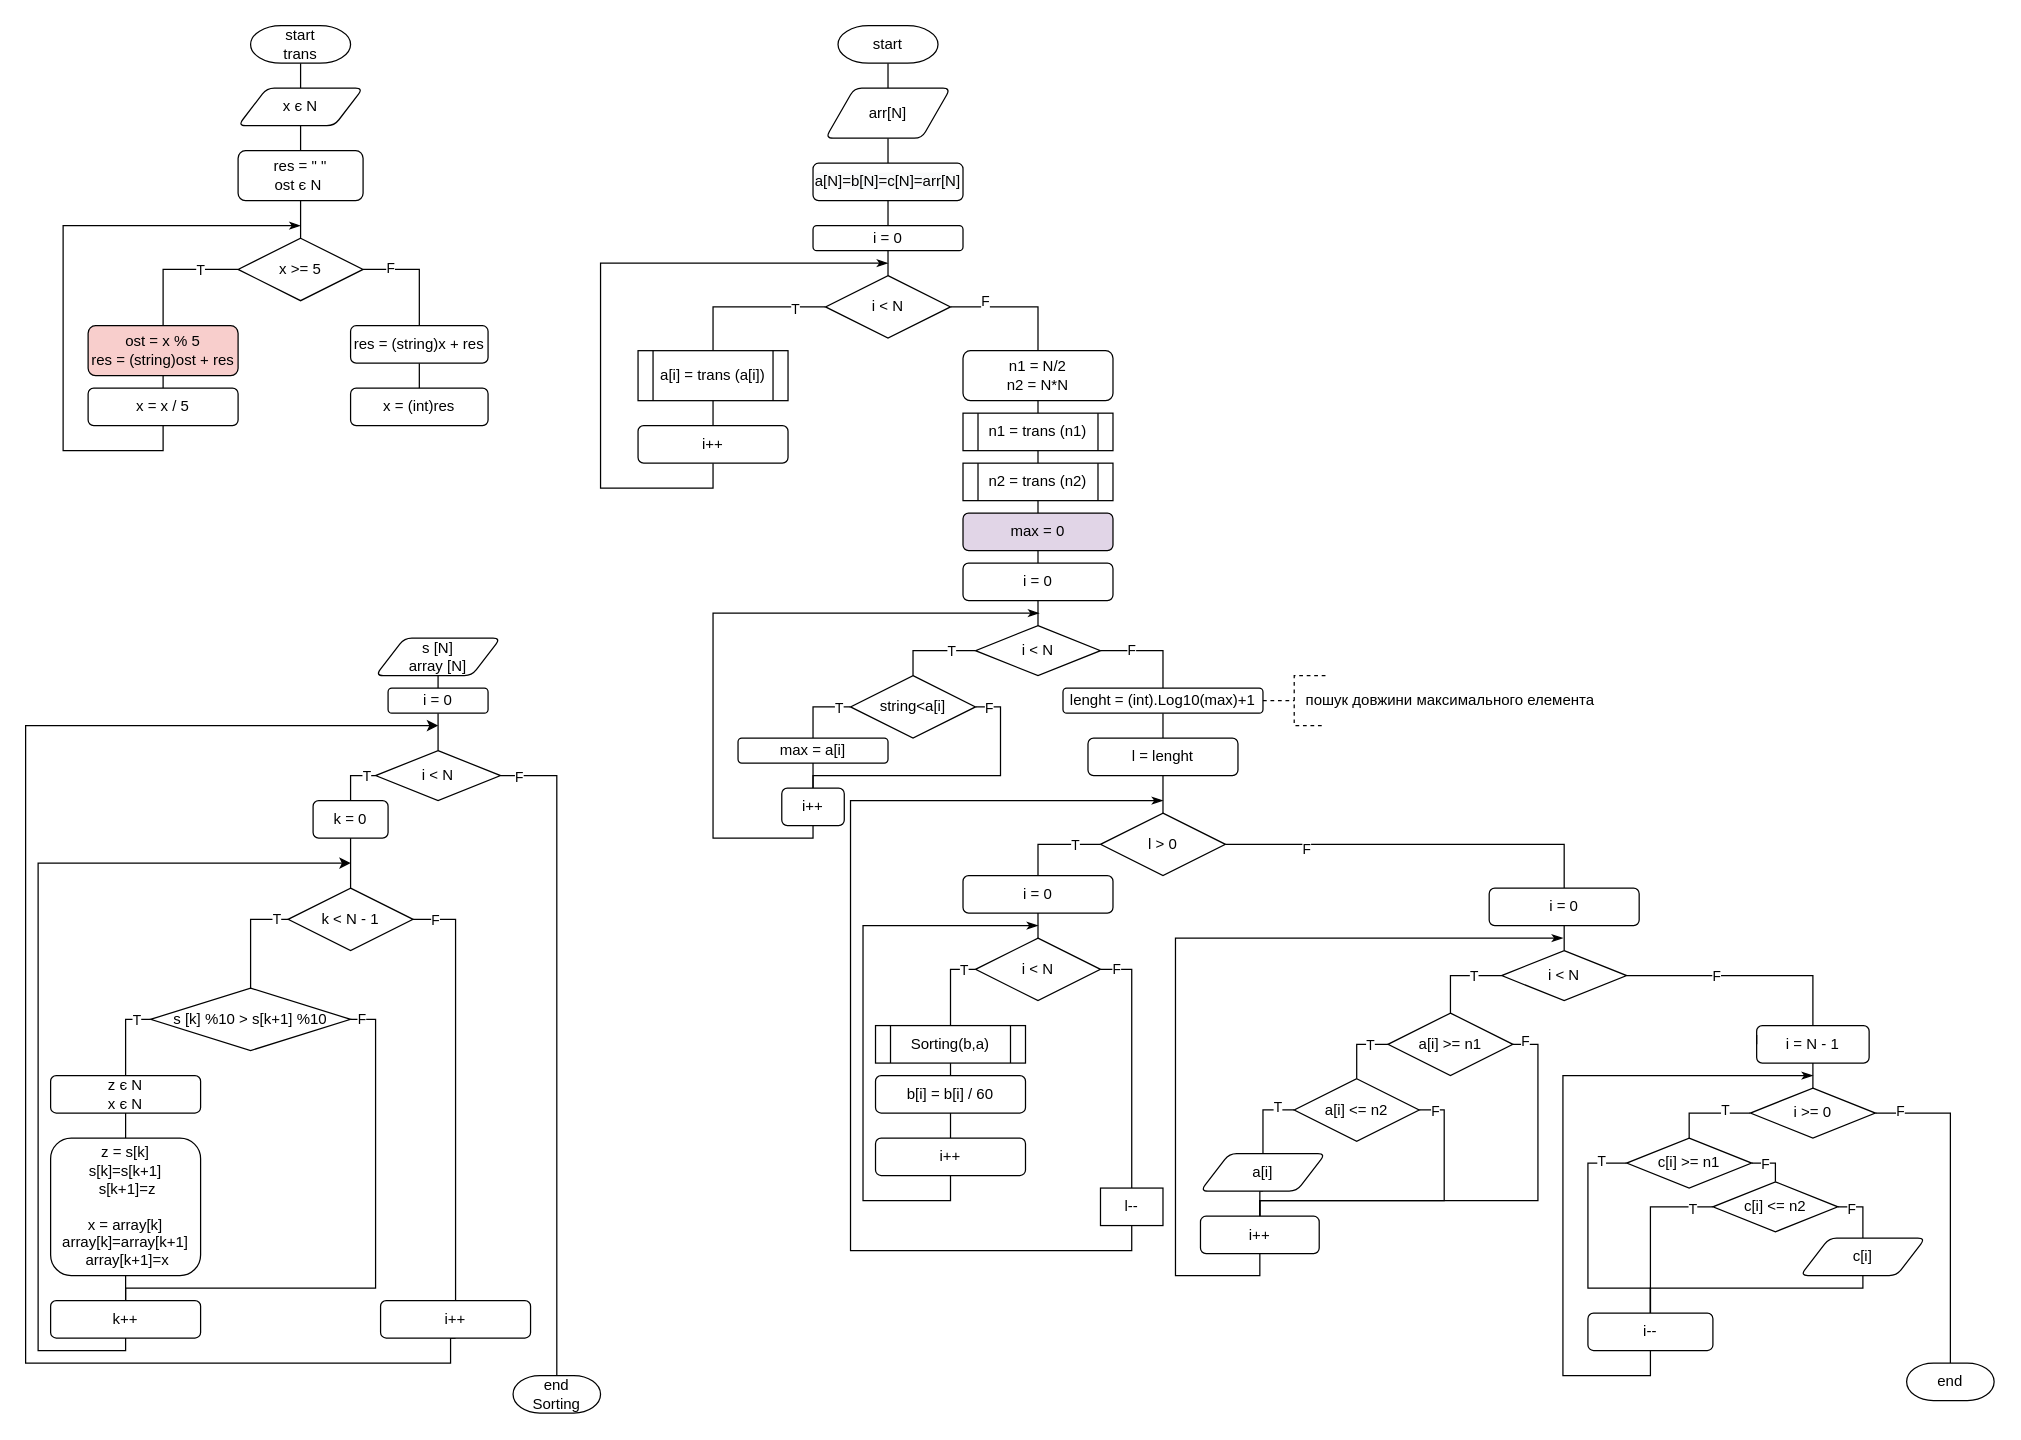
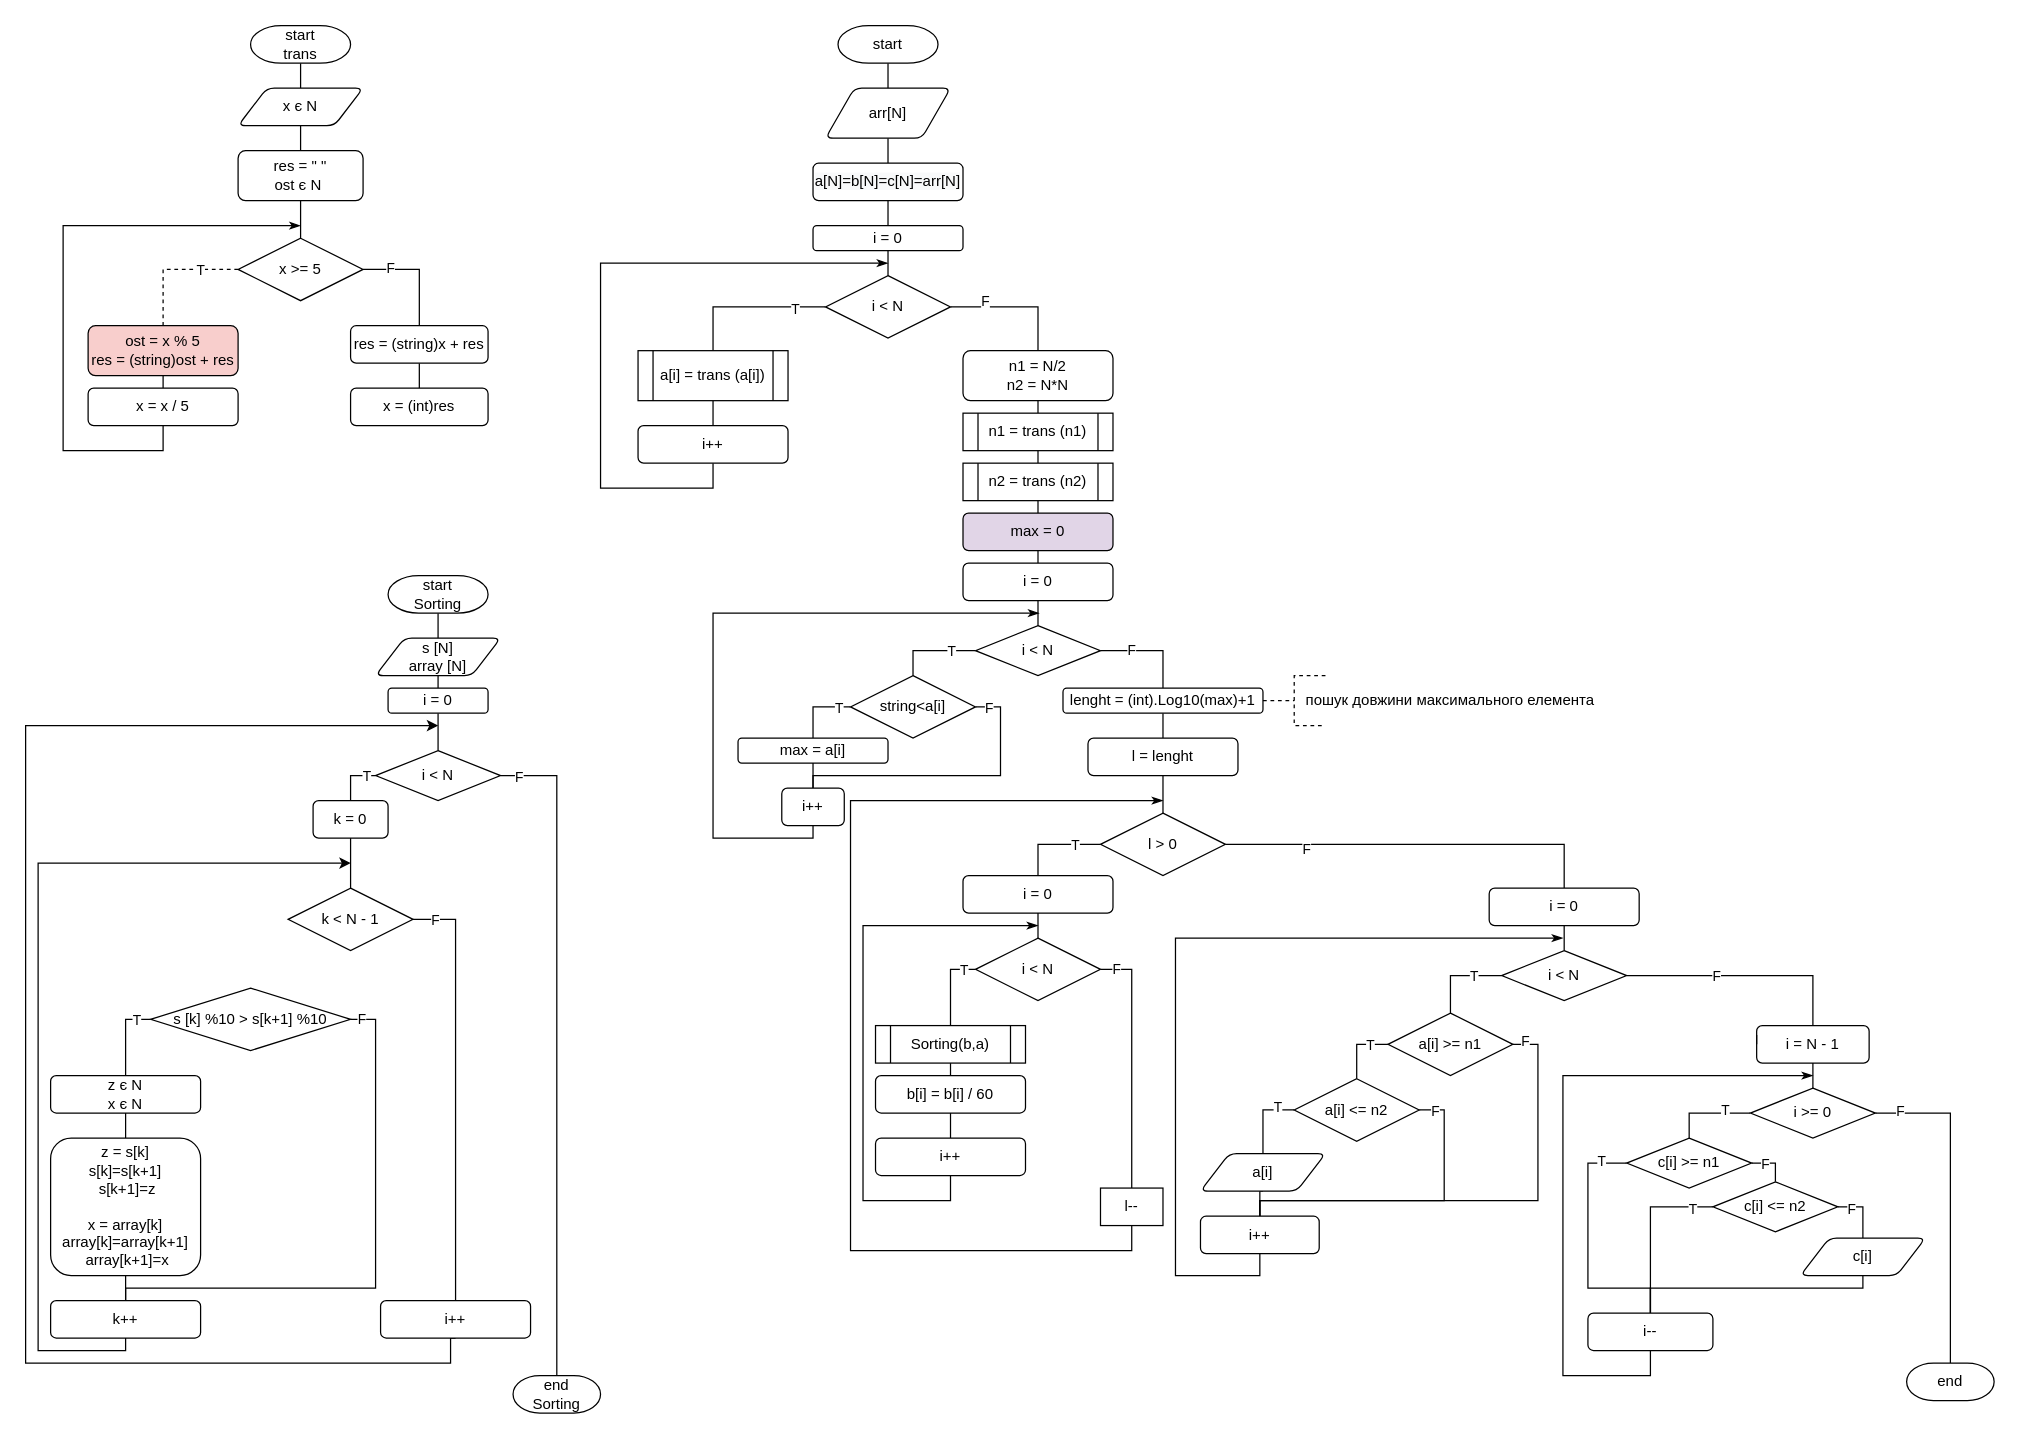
- <mxCell id="26" style="edgeStyle=orthogonalEdgeStyle;rounded=0;orthogonalLoop=1;jettySize=auto;html=1;exitX=0;exitY=0.5;exitDx=0;exitDy=0;exitPerimeter=0;entryX=0.5;entryY=0;entryDx=0;entryDy=0;endArrow=none;endFill=0;" edge="1" parent="1" source="30" target="32"><mxGeometry relative="1" as="geometry" /></mxCell>
+ <mxCell id="26" style="edgeStyle=orthogonalEdgeStyle;rounded=0;orthogonalLoop=1;jettySize=auto;html=1;exitX=0;exitY=0.5;exitDx=0;exitDy=0;exitPerimeter=0;entryX=0.5;entryY=0;entryDx=0;entryDy=0;endArrow=none;endFill=0;dashed=1;" edge="1" parent="1" source="30" target="32"><mxGeometry relative="1" as="geometry" /></mxCell>
+ <mxCell id="39" value="start&lt;br&gt;Sorting" style="strokeWidth=1;html=1;shape=mxgraph.flowchart.terminator;whiteSpace=wrap;" vertex="1" parent="1"><mxGeometry x="310" y="460" width="80" height="30" as="geometry" /></mxCell>
+ <mxCell id="38" style="edgeStyle=orthogonalEdgeStyle;rounded=0;orthogonalLoop=1;jettySize=auto;html=1;exitX=0.5;exitY=1;exitDx=0;exitDy=0;exitPerimeter=0;entryX=0.5;entryY=0;entryDx=0;entryDy=0;endArrow=none;endFill=0;" edge="1" parent="1" source="39" target="41"><mxGeometry relative="1" as="geometry" /></mxCell>
- <mxCell id="51" style="edgeStyle=orthogonalEdgeStyle;rounded=0;orthogonalLoop=1;jettySize=auto;html=1;exitX=0;exitY=0.5;exitDx=0;exitDy=0;exitPerimeter=0;entryX=0.5;entryY=0;entryDx=0;entryDy=0;entryPerimeter=0;endArrow=none;endFill=0;" edge="1" parent="1" source="55" target="60"><mxGeometry relative="1" as="geometry" /></mxCell>
- <mxCell id="52" value="T" style="edgeLabel;html=1;align=center;verticalAlign=middle;resizable=0;points=[];" vertex="1" connectable="0" parent="51"><mxGeometry x="-0.767" y="-1" relative="1" as="geometry"><mxPoint as="offset" /></mxGeometry></mxCell>
